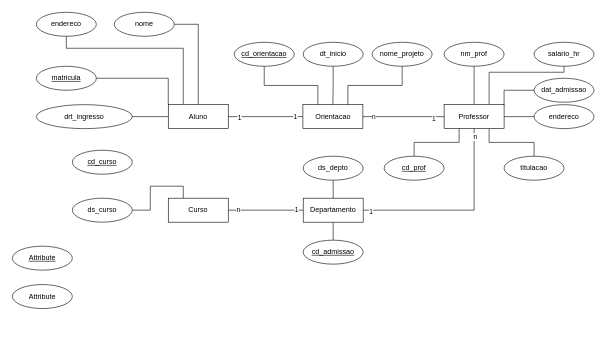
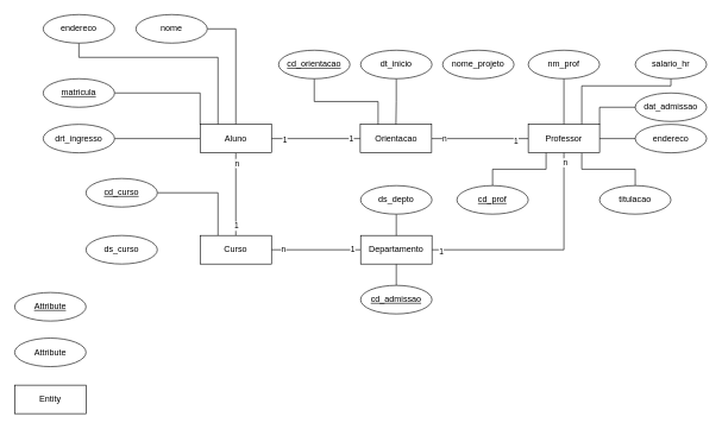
- <mxCell id="36" style="edgeStyle=orthogonalEdgeStyle;rounded=0;orthogonalLoop=1;jettySize=auto;html=1;exitX=0.5;exitY=1;exitDx=0;exitDy=0;entryX=0.75;entryY=0;entryDx=0;entryDy=0;endArrow=none;endFill=0;" edge="1" parent="1" source="37" target="18"><mxGeometry relative="1" as="geometry" /></mxCell>
- <mxCell id="43" value="drt_ingresso" style="ellipse;whiteSpace=wrap;html=1;align=center;" vertex="1" parent="1"><mxGeometry x="60" y="174" width="160" height="40" as="geometry" /></mxCell>
+ <mxCell id="43" value="drt_ingresso" style="ellipse;whiteSpace=wrap;html=1;align=center;" vertex="1" parent="1"><mxGeometry x="60" y="174" width="100" height="40" as="geometry" /></mxCell>
+ <mxCell id="5" style="edgeStyle=orthogonalEdgeStyle;rounded=0;orthogonalLoop=1;jettySize=auto;html=1;exitX=0.5;exitY=1;exitDx=0;exitDy=0;entryX=0.5;entryY=0;entryDx=0;entryDy=0;endArrow=none;endFill=0;" edge="1" parent="1" source="12" target="28"><mxGeometry relative="1" as="geometry" /></mxCell>
+ <mxCell id="6" value="n" style="edgeLabel;html=1;align=center;verticalAlign=middle;resizable=0;points=[];" vertex="1" connectable="0" parent="5"><mxGeometry x="-0.759" y="1" relative="1" as="geometry"><mxPoint as="offset" /></mxGeometry></mxCell>
+ <mxCell id="7" value="1" style="edgeLabel;html=1;align=center;verticalAlign=middle;resizable=0;points=[];" vertex="1" connectable="0" parent="5"><mxGeometry x="0.759" relative="1" as="geometry"><mxPoint as="offset" /></mxGeometry></mxCell>
- <mxCell id="27" style="edgeStyle=orthogonalEdgeStyle;rounded=0;orthogonalLoop=1;jettySize=auto;html=1;exitX=0.25;exitY=0;exitDx=0;exitDy=0;endArrow=none;endFill=0;" edge="1" parent="1" source="28" target="45"><mxGeometry relative="1" as="geometry" /></mxCell>
+ <mxCell id="27" style="edgeStyle=orthogonalEdgeStyle;rounded=0;orthogonalLoop=1;jettySize=auto;html=1;exitX=0.25;exitY=0;exitDx=0;exitDy=0;entryX=1;entryY=0.5;entryDx=0;entryDy=0;endArrow=none;endFill=0;" edge="1" parent="1" source="28" target="44"><mxGeometry relative="1" as="geometry" /></mxCell>
+ <mxCell id="23" value="Entity" style="whiteSpace=wrap;html=1;align=center;" vertex="1" parent="1"><mxGeometry x="20" y="540" width="100" height="40" as="geometry" /></mxCell>
